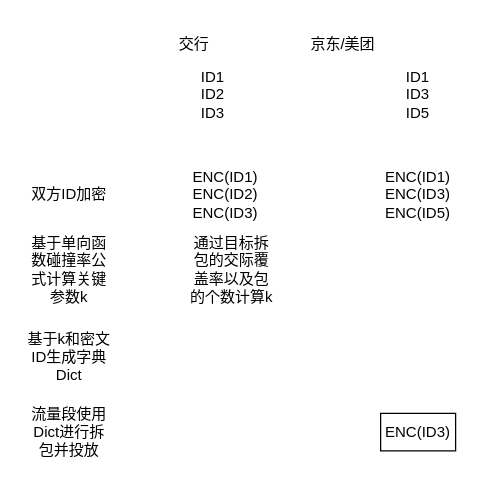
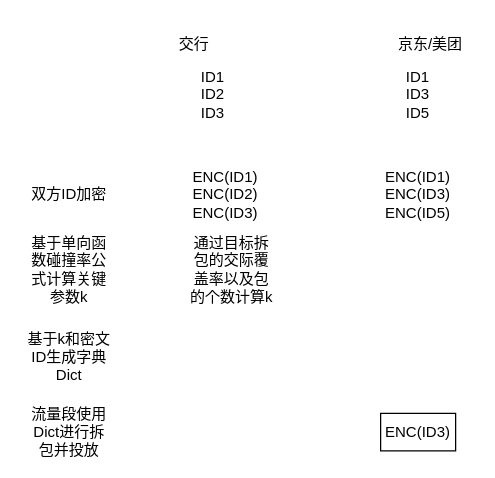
- <mxCell id="3" value="京东/美团" style="text;html=1;strokeColor=none;fillColor=none;align=center;verticalAlign=middle;whiteSpace=wrap;rounded=0;" vertex="1" parent="1"><mxGeometry x="244" y="20" width="60" height="30" as="geometry" /></mxCell>
+ <mxCell id="3" value="京东/美团" style="text;html=1;strokeColor=none;fillColor=none;align=center;verticalAlign=middle;whiteSpace=wrap;rounded=0;" vertex="1" parent="1"><mxGeometry x="314" y="20" width="60" height="30" as="geometry" /></mxCell>
